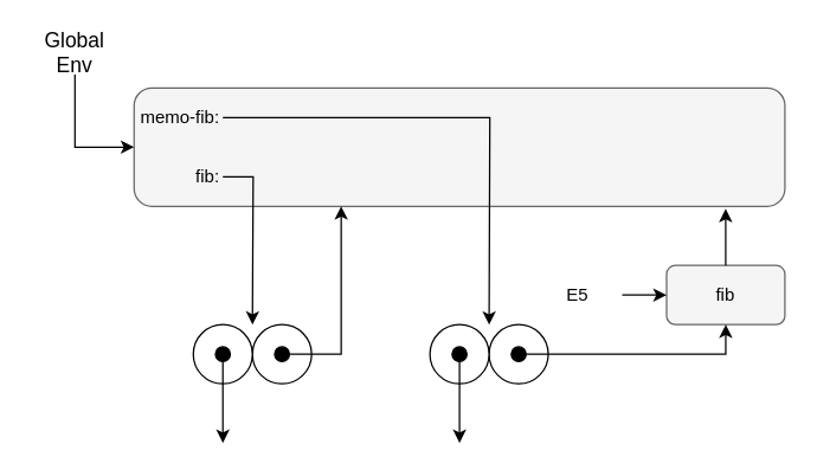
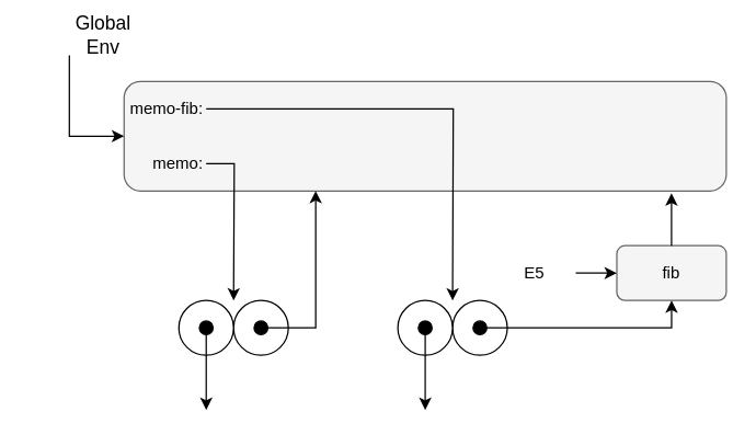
- <mxCell id="7" value="Global Env" style="text;html=1;strokeColor=none;fillColor=none;align=center;verticalAlign=middle;whiteSpace=wrap;rounded=0;fontSize=14;" parent="1" vertex="1"><mxGeometry x="20" y="20" width="60" height="30" as="geometry" /></mxCell>
+ <mxCell id="7" value="Global Env" style="text;html=1;strokeColor=none;fillColor=none;align=center;verticalAlign=middle;whiteSpace=wrap;rounded=0;fontSize=14;" parent="1" vertex="1"><mxGeometry x="45" y="10" width="60" height="30" as="geometry" /></mxCell>
- <mxCell id="13" value="fib:" style="text;html=1;strokeColor=none;fillColor=none;align=right;verticalAlign=middle;whiteSpace=wrap;rounded=0;fontSize=12;" vertex="1" parent="1"><mxGeometry x="90" y="99" width="60" height="40" as="geometry" /></mxCell>
+ <mxCell id="13" value="memo:" style="text;html=1;strokeColor=none;fillColor=none;align=right;verticalAlign=middle;whiteSpace=wrap;rounded=0;fontSize=12;" vertex="1" parent="1"><mxGeometry x="90" y="99" width="60" height="40" as="geometry" /></mxCell>
